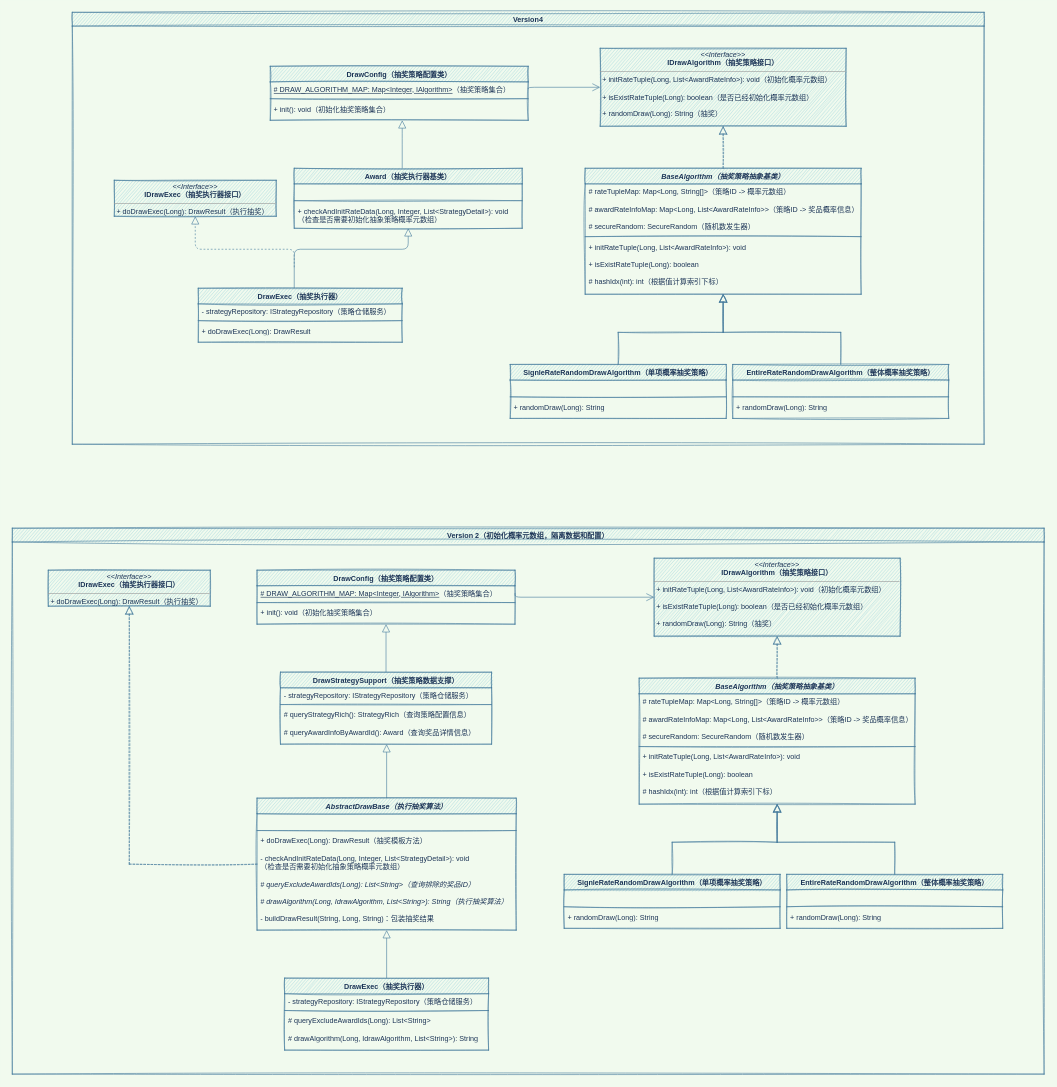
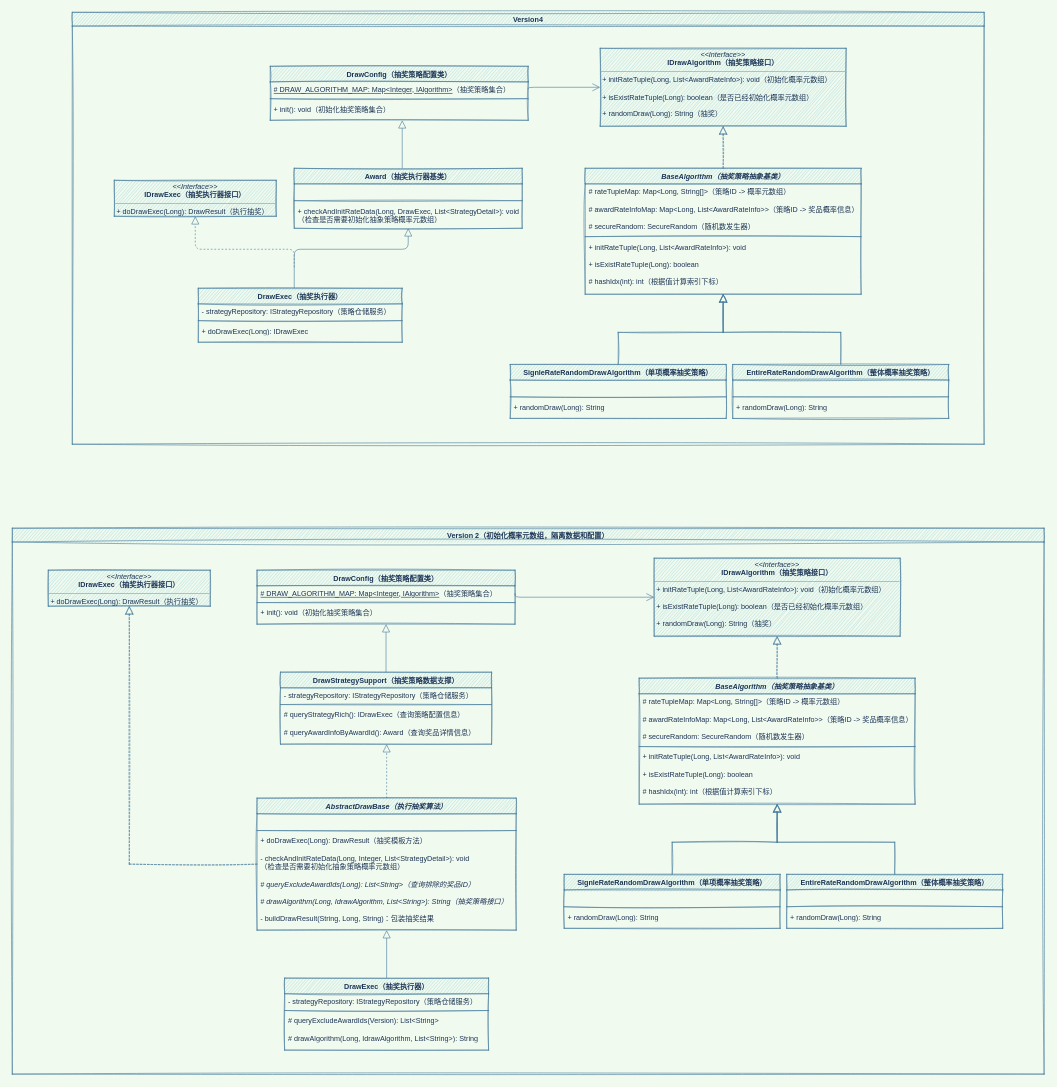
- <mxCell id="28" value="+ checkAndInitRateData(Long, Integer, List&amp;lt;StrategyDetail&amp;gt;): void&lt;br&gt;（检查是否需要初始化抽象策略概率元数组）" style="text;strokeColor=none;fillColor=none;align=left;verticalAlign=top;spacingLeft=4;spacingRight=4;overflow=hidden;rotatable=0;points=[[0,0.5],[1,0.5]];portConstraint=eastwest;fontSize=12;html=1;sketch=1;fontColor=#1D3557;" parent="25" vertex="1"><mxGeometry y="58" width="380" height="42" as="geometry" /></mxCell>
+ <mxCell id="28" value="+ checkAndInitRateData(Long, DrawExec, List&amp;lt;StrategyDetail&amp;gt;): void&lt;br&gt;（检查是否需要初始化抽象策略概率元数组）" style="text;strokeColor=none;fillColor=none;align=left;verticalAlign=top;spacingLeft=4;spacingRight=4;overflow=hidden;rotatable=0;points=[[0,0.5],[1,0.5]];portConstraint=eastwest;fontSize=12;html=1;sketch=1;fontColor=#1D3557;" parent="25" vertex="1"><mxGeometry y="58" width="380" height="42" as="geometry" /></mxCell>
- <mxCell id="34" value="+ doDrawExec(Long): DrawResult" style="text;strokeColor=none;fillColor=none;align=left;verticalAlign=top;spacingLeft=4;spacingRight=4;overflow=hidden;rotatable=0;points=[[0,0.5],[1,0.5]];portConstraint=eastwest;fontSize=12;html=1;sketch=1;fontColor=#1D3557;" parent="31" vertex="1"><mxGeometry y="58" width="340" height="32" as="geometry" /></mxCell>
+ <mxCell id="34" value="+ doDrawExec(Long): IDrawExec" style="text;strokeColor=none;fillColor=none;align=left;verticalAlign=top;spacingLeft=4;spacingRight=4;overflow=hidden;rotatable=0;points=[[0,0.5],[1,0.5]];portConstraint=eastwest;fontSize=12;html=1;sketch=1;fontColor=#1D3557;" parent="31" vertex="1"><mxGeometry y="58" width="340" height="32" as="geometry" /></mxCell>
- <mxCell id="68" value="# queryStrategyRich(): StrategyRich（查询策略配置信息）&lt;br&gt;&lt;br&gt;# queryAwardInfoByAwardId(): Award（查询奖品详情信息）" style="text;strokeColor=none;fillColor=none;align=left;verticalAlign=top;spacingLeft=4;spacingRight=4;overflow=hidden;rotatable=0;points=[[0,0.5],[1,0.5]];portConstraint=eastwest;fontSize=12;html=1;sketch=1;fontColor=#1D3557;" vertex="1" parent="65"><mxGeometry y="58" width="352" height="62" as="geometry" /></mxCell>
+ <mxCell id="68" value="# queryStrategyRich(): IDrawExec（查询策略配置信息）&lt;br&gt;&lt;br&gt;# queryAwardInfoByAwardId(): Award（查询奖品详情信息）" style="text;strokeColor=none;fillColor=none;align=left;verticalAlign=top;spacingLeft=4;spacingRight=4;overflow=hidden;rotatable=0;points=[[0,0.5],[1,0.5]];portConstraint=eastwest;fontSize=12;html=1;sketch=1;fontColor=#1D3557;" vertex="1" parent="65"><mxGeometry y="58" width="352" height="62" as="geometry" /></mxCell>
- <mxCell id="69" style="edgeStyle=orthogonalEdgeStyle;curved=0;rounded=1;sketch=0;orthogonalLoop=1;jettySize=auto;html=1;fontColor=#1D3557;strokeColor=#457B9D;fillColor=#A8DADC;endSize=11;endArrow=block;endFill=0;" edge="1" parent="36" source="58" target="65"><mxGeometry relative="1" as="geometry"><Array as="points"><mxPoint x="448" y="299" /></Array></mxGeometry></mxCell>
+ <mxCell id="69" style="edgeStyle=orthogonalEdgeStyle;curved=0;rounded=1;sketch=0;orthogonalLoop=1;jettySize=auto;html=1;fontColor=#1D3557;strokeColor=#457B9D;fillColor=#A8DADC;endSize=11;endArrow=block;endFill=0;dashed=1;" edge="1" parent="36" source="58" target="65"><mxGeometry relative="1" as="geometry"><Array as="points"><mxPoint x="448" y="299" /></Array></mxGeometry></mxCell>
- <mxCell id="61" value="+ doDrawExec(Long): DrawResult（抽奖模板方法）&lt;br&gt;&lt;br&gt;- checkAndInitRateData(Long, Integer, List&amp;lt;StrategyDetail&amp;gt;): void&lt;br&gt;（检查是否需要初始化抽象策略概率元数组）&lt;br&gt;&lt;br&gt;&lt;i&gt;# queryExcludeAwardIds(Long): List&amp;lt;String&amp;gt;（查询排除的奖品ID）&lt;br&gt;&lt;/i&gt;&lt;br&gt;&lt;i&gt;# drawAlgorithm(Long, IdrawAlgorithm, List&amp;lt;String&amp;gt;): String（执行抽奖算法）&lt;br&gt;&lt;/i&gt;&lt;br&gt;- buildDrawResult(String, Long, String)：包装抽奖结果" style="text;strokeColor=none;fillColor=none;align=left;verticalAlign=top;spacingLeft=4;spacingRight=4;overflow=hidden;rotatable=0;points=[[0,0.5],[1,0.5]];portConstraint=eastwest;fontSize=12;html=1;sketch=1;fontColor=#1D3557;" vertex="1" parent="58"><mxGeometry y="58" width="432" height="162" as="geometry" /></mxCell>
+ <mxCell id="61" value="+ doDrawExec(Long): DrawResult（抽奖模板方法）&lt;br&gt;&lt;br&gt;- checkAndInitRateData(Long, Integer, List&amp;lt;StrategyDetail&amp;gt;): void&lt;br&gt;（检查是否需要初始化抽象策略概率元数组）&lt;br&gt;&lt;br&gt;&lt;i&gt;# queryExcludeAwardIds(Long): List&amp;lt;String&amp;gt;（查询排除的奖品ID）&lt;br&gt;&lt;/i&gt;&lt;br&gt;&lt;i&gt;# drawAlgorithm(Long, IdrawAlgorithm, List&amp;lt;String&amp;gt;): String（抽奖策略接口）&lt;br&gt;&lt;/i&gt;&lt;br&gt;- buildDrawResult(String, Long, String)：包装抽奖结果" style="text;strokeColor=none;fillColor=none;align=left;verticalAlign=top;spacingLeft=4;spacingRight=4;overflow=hidden;rotatable=0;points=[[0,0.5],[1,0.5]];portConstraint=eastwest;fontSize=12;html=1;sketch=1;fontColor=#1D3557;" vertex="1" parent="58"><mxGeometry y="58" width="432" height="162" as="geometry" /></mxCell>
- <mxCell id="73" value="# queryExcludeAwardIds(Long): List&amp;lt;String&amp;gt;&lt;br&gt;&lt;br&gt;# drawAlgorithm(Long, IdrawAlgorithm, List&amp;lt;String&amp;gt;): String" style="text;strokeColor=none;fillColor=none;align=left;verticalAlign=top;spacingLeft=4;spacingRight=4;overflow=hidden;rotatable=0;points=[[0,0.5],[1,0.5]];portConstraint=eastwest;fontSize=12;html=1;sketch=1;fontColor=#1D3557;" vertex="1" parent="70"><mxGeometry y="58" width="340" height="62" as="geometry" /></mxCell>
+ <mxCell id="73" value="# queryExcludeAwardIds(Version): List&amp;lt;String&amp;gt;&lt;br&gt;&lt;br&gt;# drawAlgorithm(Long, IdrawAlgorithm, List&amp;lt;String&amp;gt;): String" style="text;strokeColor=none;fillColor=none;align=left;verticalAlign=top;spacingLeft=4;spacingRight=4;overflow=hidden;rotatable=0;points=[[0,0.5],[1,0.5]];portConstraint=eastwest;fontSize=12;html=1;sketch=1;fontColor=#1D3557;" vertex="1" parent="70"><mxGeometry y="58" width="340" height="62" as="geometry" /></mxCell>
